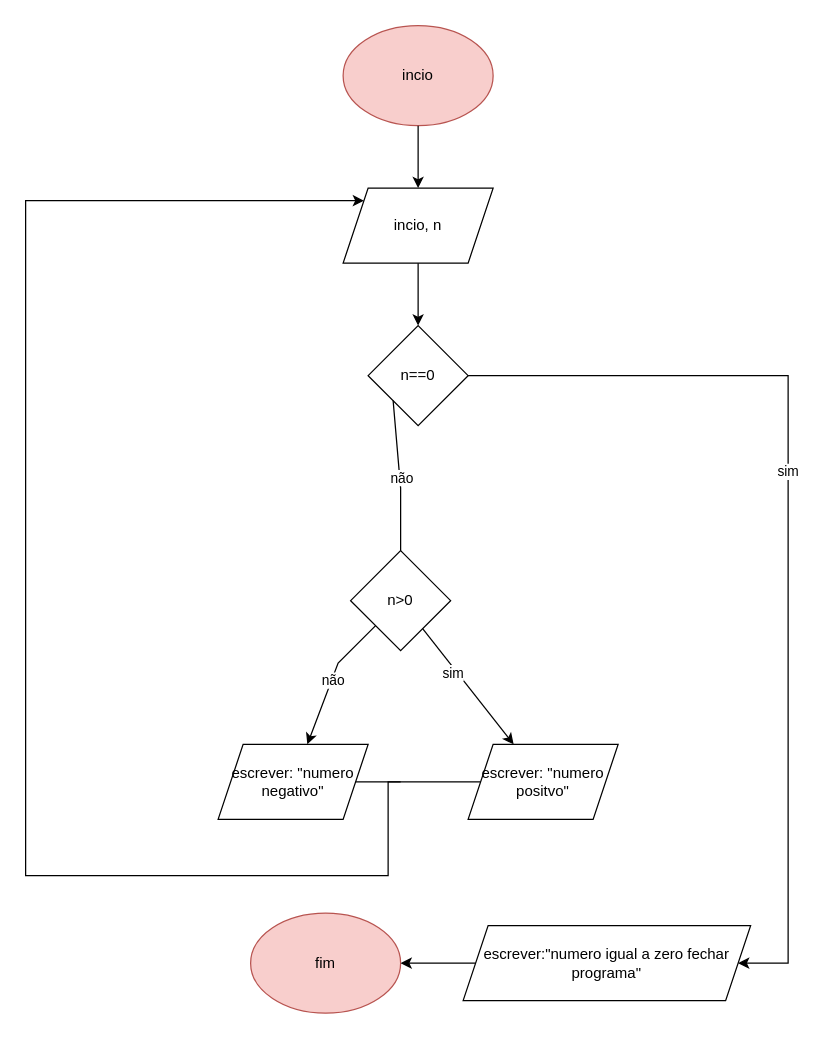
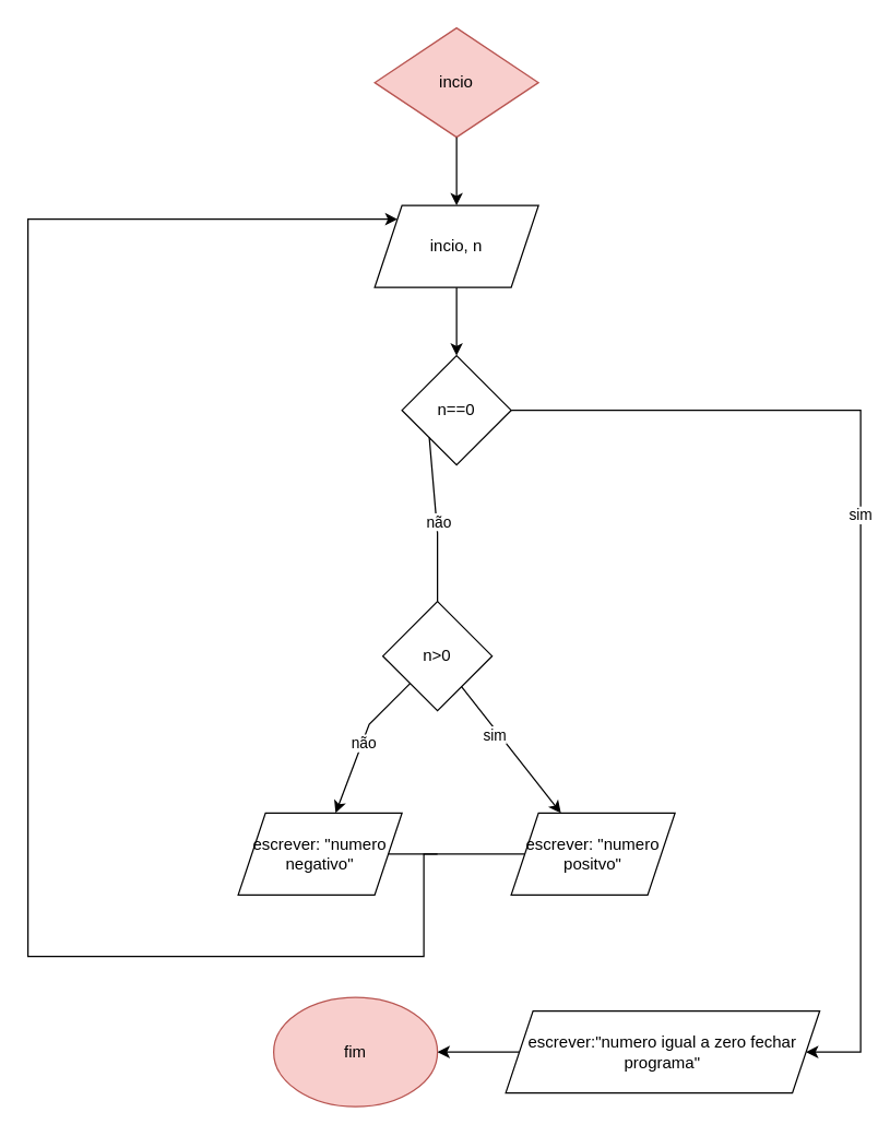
- <mxCell id="2" value="incio" style="ellipse;whiteSpace=wrap;html=1;fillColor=#f8cecc;strokeColor=#b85450;" vertex="1" parent="1"><mxGeometry x="274" y="20" width="120" height="80" as="geometry" /></mxCell>
+ <mxCell id="2" value="incio" style="rhombus;whiteSpace=wrap;html=1;fillColor=#f8cecc;strokeColor=#b85450;" vertex="1" parent="1"><mxGeometry x="274" y="20" width="120" height="80" as="geometry" /></mxCell>
